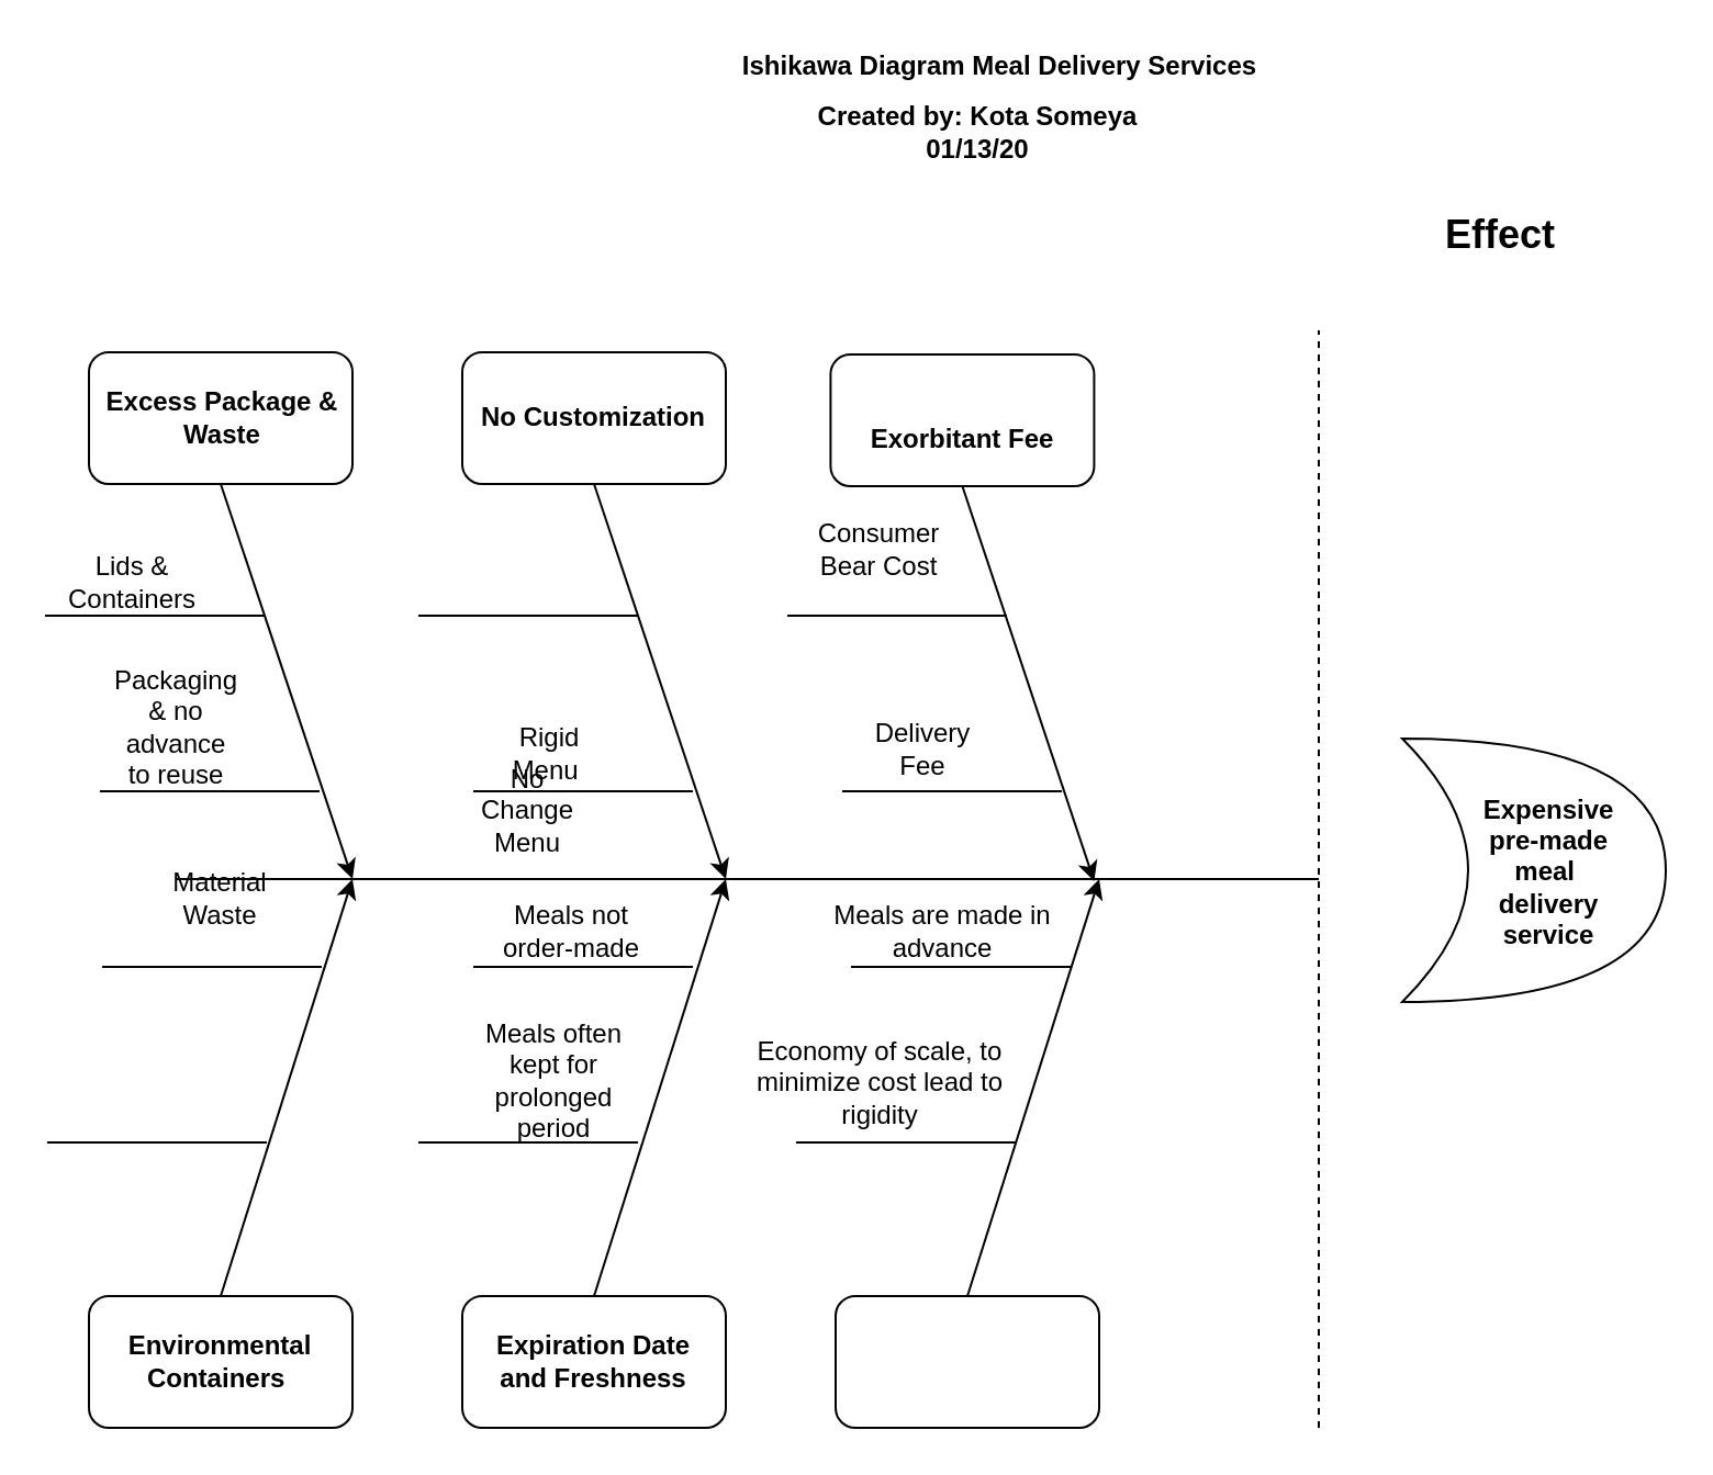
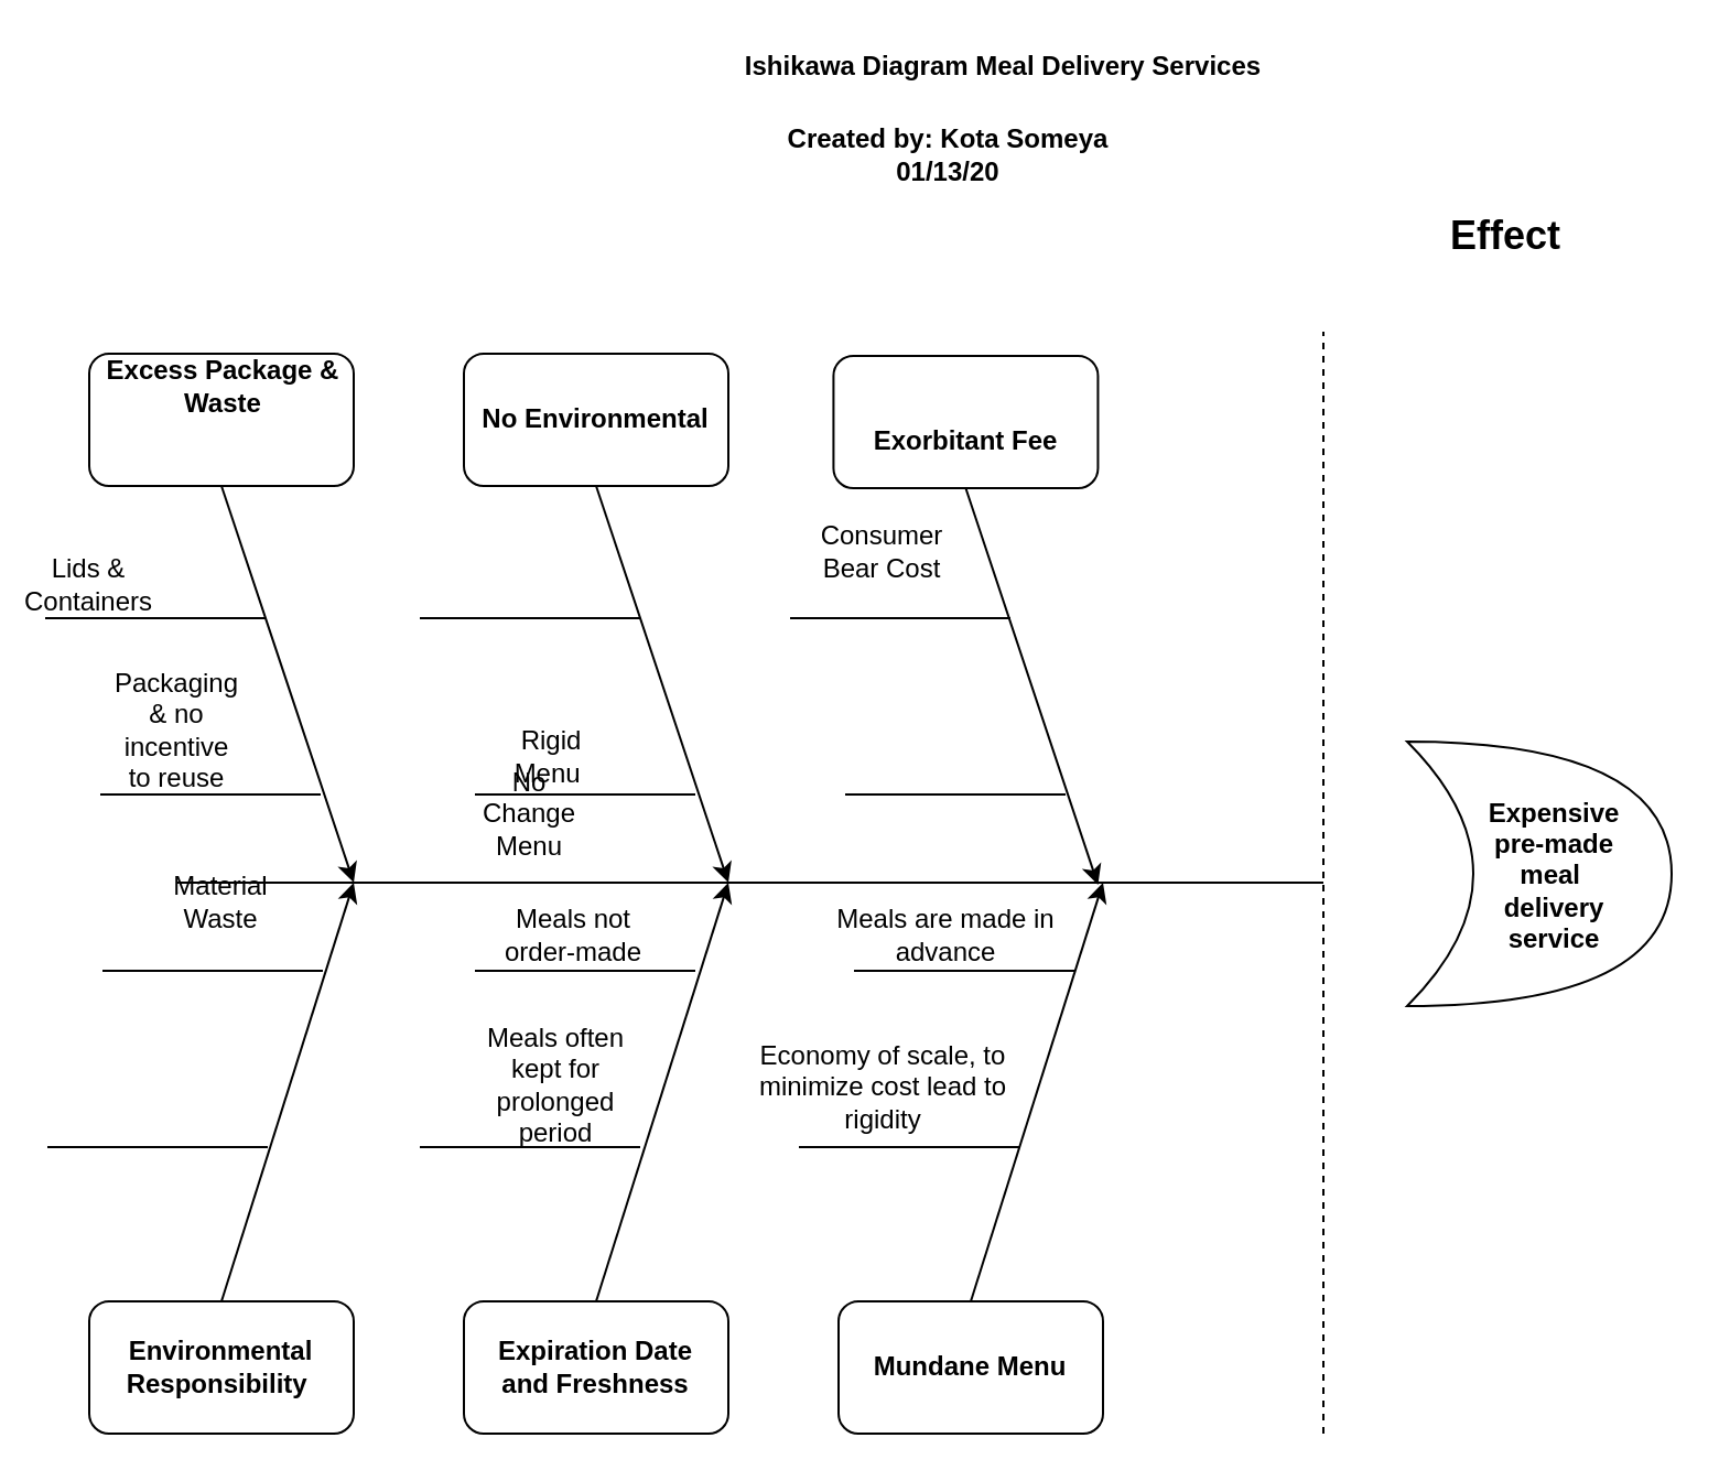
- <mxCell id="49" value="&lt;b&gt;Created by: Kota Someya&lt;br&gt;01/13/20&lt;br&gt;&lt;/b&gt;" style="text;html=1;strokeColor=none;fillColor=none;align=center;verticalAlign=middle;whiteSpace=wrap;rounded=0;" vertex="1" parent="1"><mxGeometry x="330" y="50" width="230" height="20" as="geometry" /></mxCell>
+ <mxCell id="49" value="&lt;b&gt;Created by: Kota Someya&lt;br&gt;01/13/20&lt;br&gt;&lt;/b&gt;" style="text;html=1;strokeColor=none;fillColor=none;align=center;verticalAlign=middle;whiteSpace=wrap;rounded=0;" vertex="1" parent="1"><mxGeometry x="315" y="60" width="230" height="20" as="geometry" /></mxCell>
- <mxCell id="19" value="&lt;b&gt;Excess Package &amp;amp; Waste&lt;/b&gt;" style="text;html=1;strokeColor=none;fillColor=none;align=center;verticalAlign=middle;whiteSpace=wrap;rounded=0;" vertex="1" parent="1"><mxGeometry x="46" y="180" width="110" height="20" as="geometry" /></mxCell>
+ <mxCell id="19" value="&lt;b&gt;Excess Package &amp;amp; Waste&lt;/b&gt;" style="text;html=1;strokeColor=none;fillColor=none;align=center;verticalAlign=middle;whiteSpace=wrap;rounded=0;" vertex="1" parent="1"><mxGeometry x="46" y="165" width="110" height="20" as="geometry" /></mxCell>
- <mxCell id="20" value="&lt;b&gt;No Customization&lt;/b&gt;" style="text;html=1;strokeColor=none;fillColor=none;align=center;verticalAlign=middle;whiteSpace=wrap;rounded=0;" vertex="1" parent="1"><mxGeometry x="215" y="180" width="110" height="20" as="geometry" /></mxCell>
+ <mxCell id="20" value="&lt;b&gt;No Environmental&lt;/b&gt;" style="text;html=1;strokeColor=none;fillColor=none;align=center;verticalAlign=middle;whiteSpace=wrap;rounded=0;" vertex="1" parent="1"><mxGeometry x="215" y="180" width="110" height="20" as="geometry" /></mxCell>
- <mxCell id="27" value="Lids &amp;amp; Containers" style="text;html=1;strokeColor=none;fillColor=none;align=center;verticalAlign=middle;whiteSpace=wrap;rounded=0;" vertex="1" parent="1"><mxGeometry x="40" y="255" width="40" height="20" as="geometry" /></mxCell>
+ <mxCell id="27" value="Lids &amp;amp; Containers" style="text;html=1;strokeColor=none;fillColor=none;align=center;verticalAlign=middle;whiteSpace=wrap;rounded=0;" vertex="1" parent="1"><mxGeometry x="20" y="255" width="40" height="20" as="geometry" /></mxCell>
- <mxCell id="28" value="Packaging &amp;amp; no advance to reuse" style="text;html=1;strokeColor=none;fillColor=none;align=center;verticalAlign=middle;whiteSpace=wrap;rounded=0;" vertex="1" parent="1"><mxGeometry x="60" y="321" width="40" height="20" as="geometry" /></mxCell>
+ <mxCell id="28" value="Packaging &amp;amp; no incentive to reuse" style="text;html=1;strokeColor=none;fillColor=none;align=center;verticalAlign=middle;whiteSpace=wrap;rounded=0;" vertex="1" parent="1"><mxGeometry x="60" y="321" width="40" height="20" as="geometry" /></mxCell>
- <mxCell id="36" value="Delivery Fee" style="text;html=1;strokeColor=none;fillColor=none;align=center;verticalAlign=middle;whiteSpace=wrap;rounded=0;" vertex="1" parent="1"><mxGeometry x="400" y="331" width="40" height="20" as="geometry" /></mxCell>
- <mxCell id="22" value="&lt;b&gt;Environmental Containers&amp;nbsp;&lt;/b&gt;" style="text;html=1;strokeColor=none;fillColor=none;align=center;verticalAlign=middle;whiteSpace=wrap;rounded=0;" vertex="1" parent="1"><mxGeometry x="45" y="610" width="110" height="20" as="geometry" /></mxCell>
+ <mxCell id="22" value="&lt;b&gt;Environmental Responsibility&amp;nbsp;&lt;/b&gt;" style="text;html=1;strokeColor=none;fillColor=none;align=center;verticalAlign=middle;whiteSpace=wrap;rounded=0;" vertex="1" parent="1"><mxGeometry x="45" y="610" width="110" height="20" as="geometry" /></mxCell>
+ <mxCell id="24" value="&lt;b&gt;Mundane Menu&lt;/b&gt;" style="text;html=1;strokeColor=none;fillColor=none;align=center;verticalAlign=middle;whiteSpace=wrap;rounded=0;" vertex="1" parent="1"><mxGeometry x="385" y="610" width="110" height="20" as="geometry" /></mxCell>
